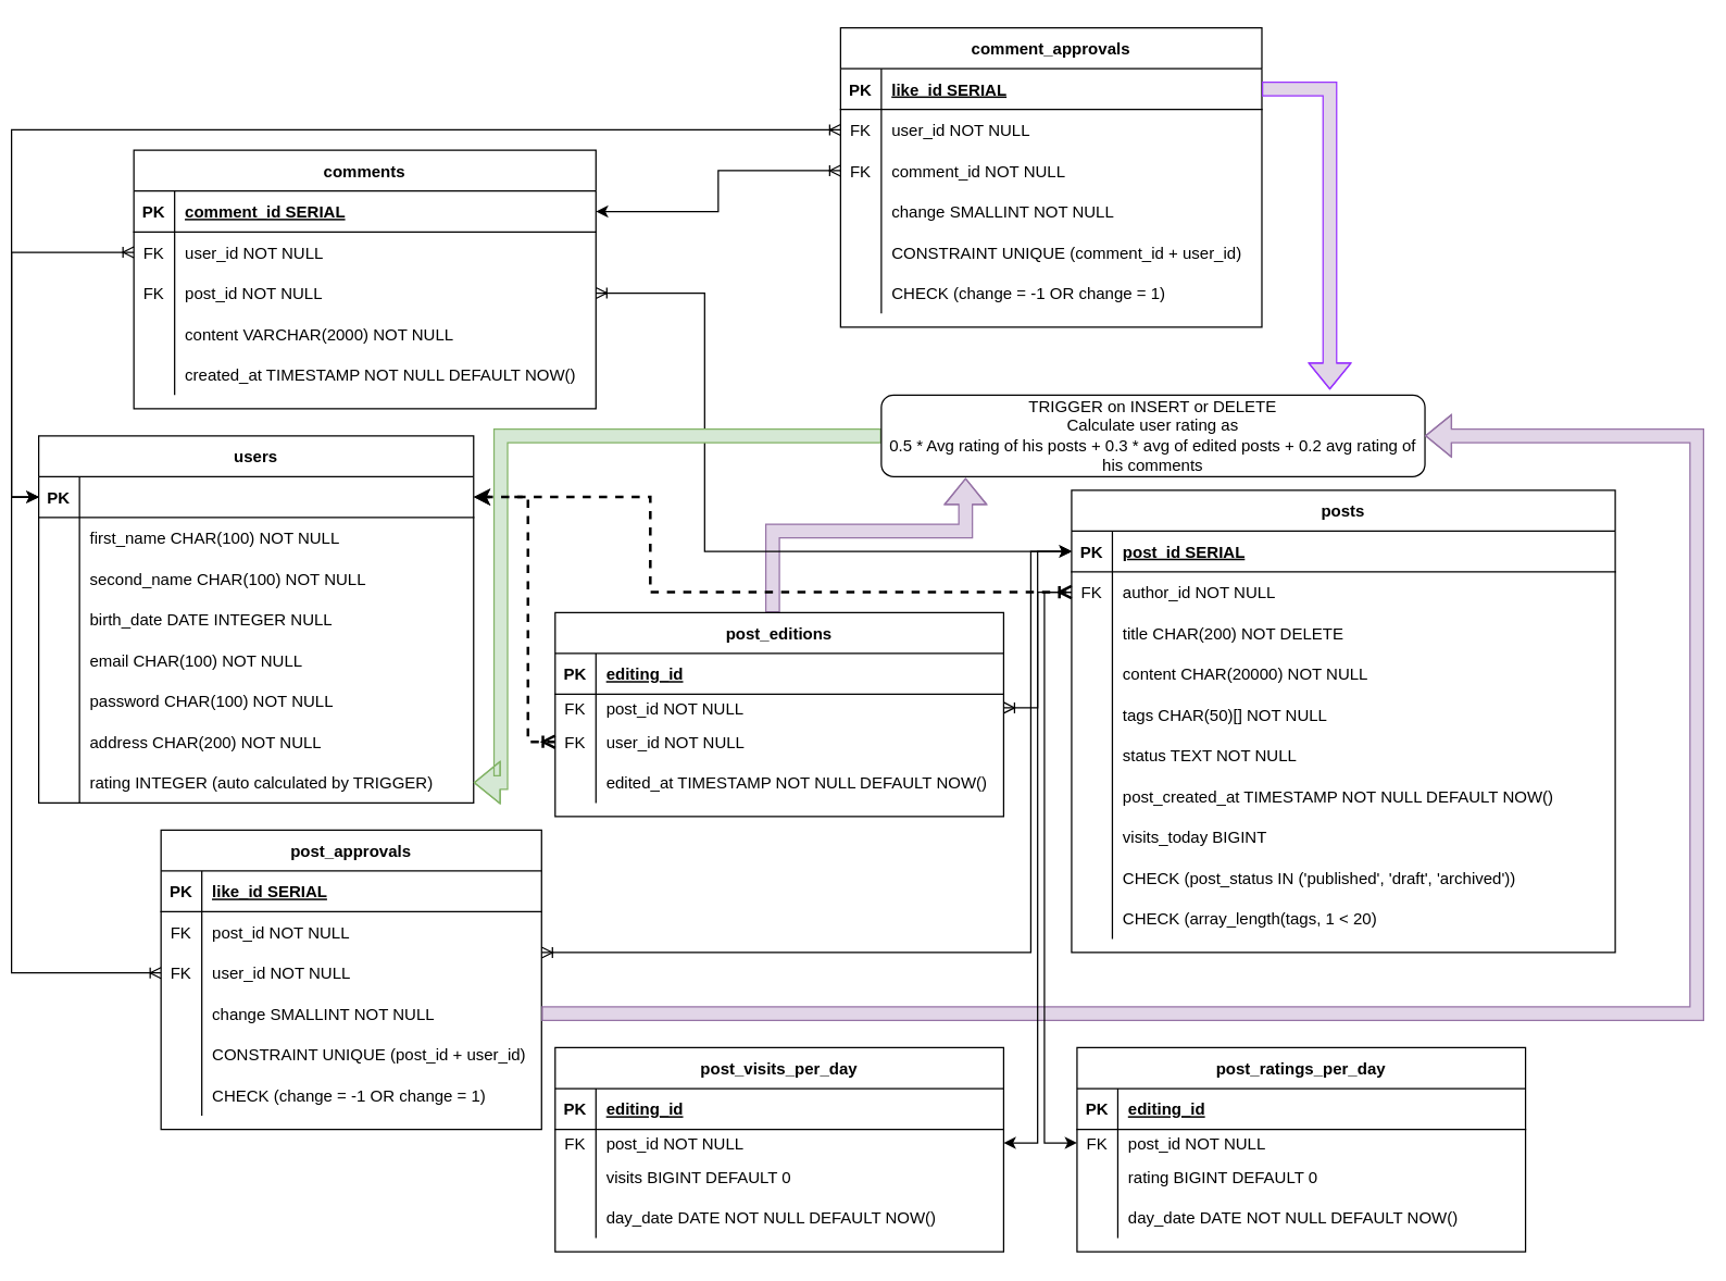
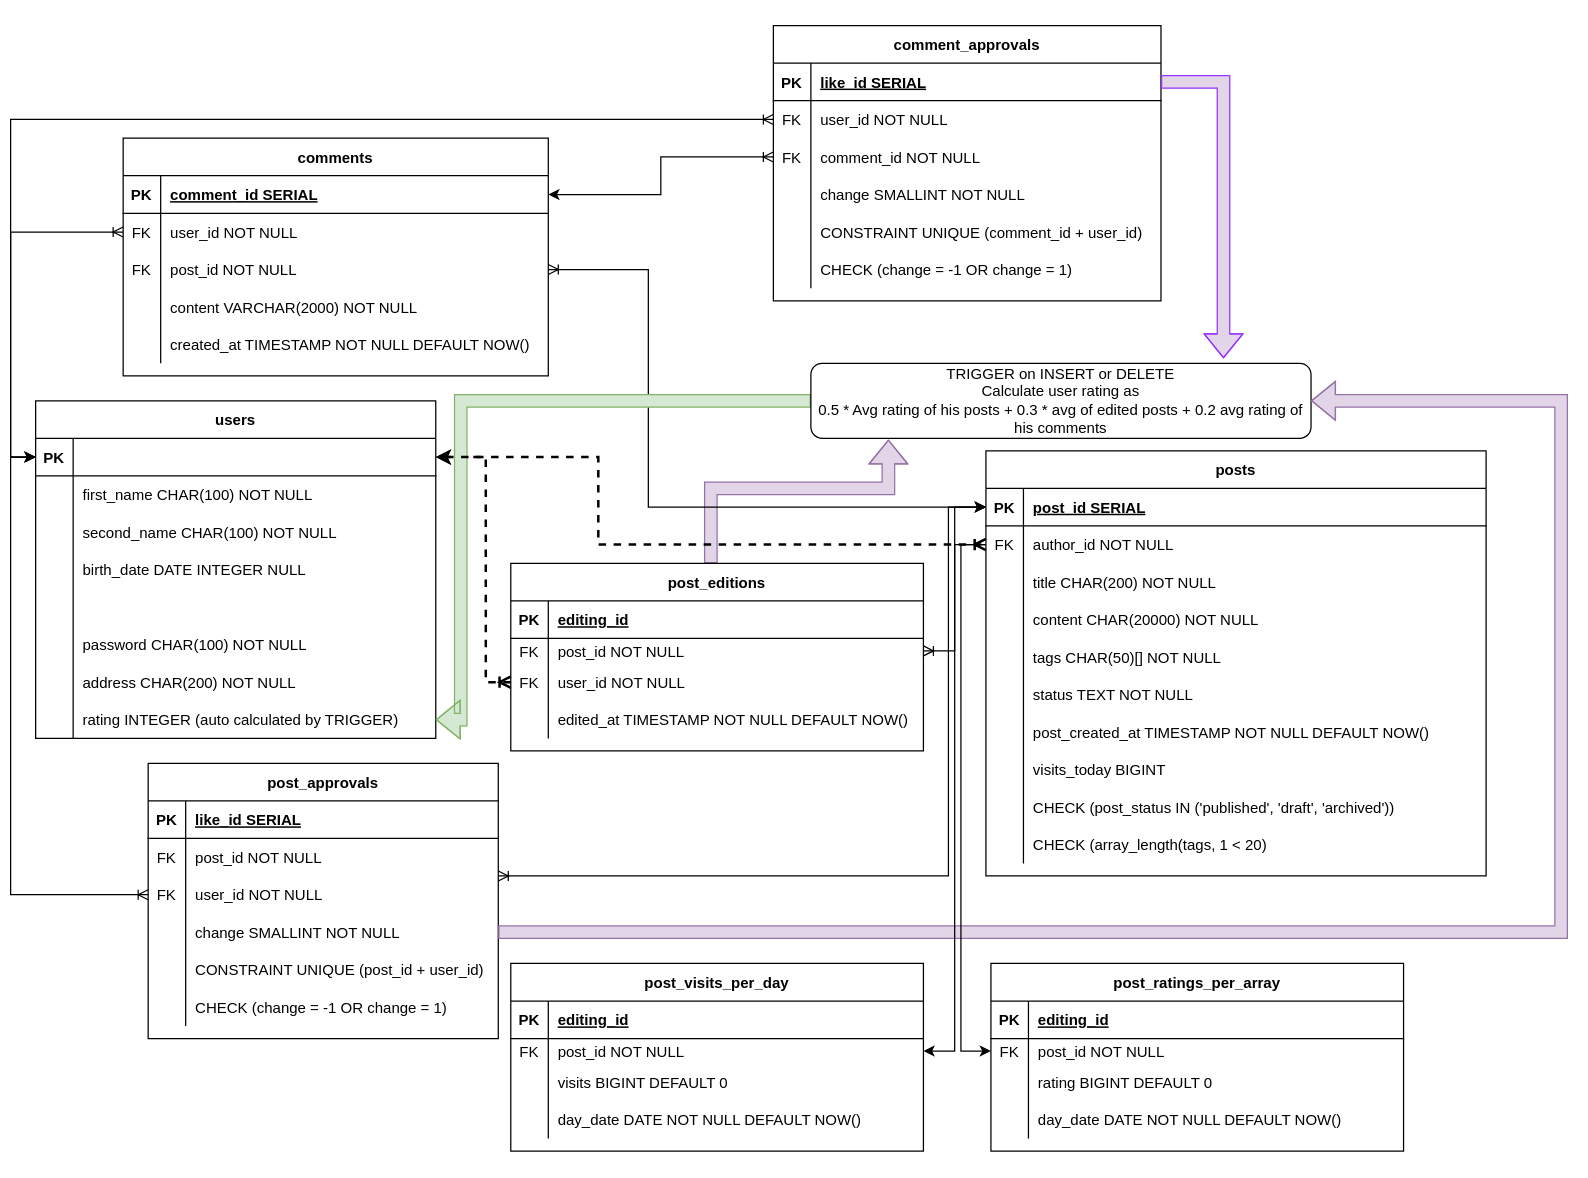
- <mxCell id="35" value="title CHAR(200) NOT DELETE" style="shape=partialRectangle;connectable=0;fillColor=none;top=0;left=0;bottom=0;right=0;align=left;spacingLeft=6;overflow=hidden;" parent="33" vertex="1"><mxGeometry x="30" width="370" height="30" as="geometry"><mxRectangle width="370" height="30" as="alternateBounds" /></mxGeometry></mxCell>
+ <mxCell id="35" value="title CHAR(200) NOT NULL" style="shape=partialRectangle;connectable=0;fillColor=none;top=0;left=0;bottom=0;right=0;align=left;spacingLeft=6;overflow=hidden;" parent="33" vertex="1"><mxGeometry x="30" width="370" height="30" as="geometry"><mxRectangle width="370" height="30" as="alternateBounds" /></mxGeometry></mxCell>
- <mxCell id="16" value="email CHAR(100) NOT NULL" style="shape=partialRectangle;overflow=hidden;connectable=0;fillColor=none;top=0;left=0;bottom=0;right=0;align=left;spacingLeft=6;" parent="14" vertex="1"><mxGeometry x="30" width="290" height="30" as="geometry"><mxRectangle width="290" height="30" as="alternateBounds" /></mxGeometry></mxCell>
- <mxCell id="152" value="post_ratings_per_day" style="shape=table;startSize=30;container=1;collapsible=1;childLayout=tableLayout;fixedRows=1;rowLines=0;fontStyle=1;align=center;resizeLast=1;" parent="1" vertex="1"><mxGeometry x="784" y="770" width="330" height="150" as="geometry" /></mxCell>
+ <mxCell id="152" value="post_ratings_per_array" style="shape=table;startSize=30;container=1;collapsible=1;childLayout=tableLayout;fixedRows=1;rowLines=0;fontStyle=1;align=center;resizeLast=1;" parent="1" vertex="1"><mxGeometry x="784" y="770" width="330" height="150" as="geometry" /></mxCell>
